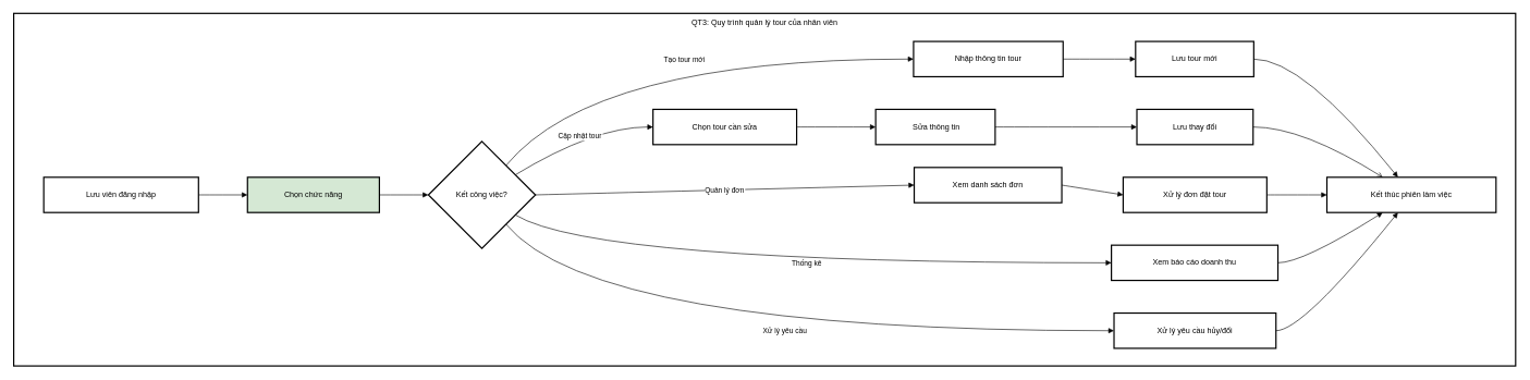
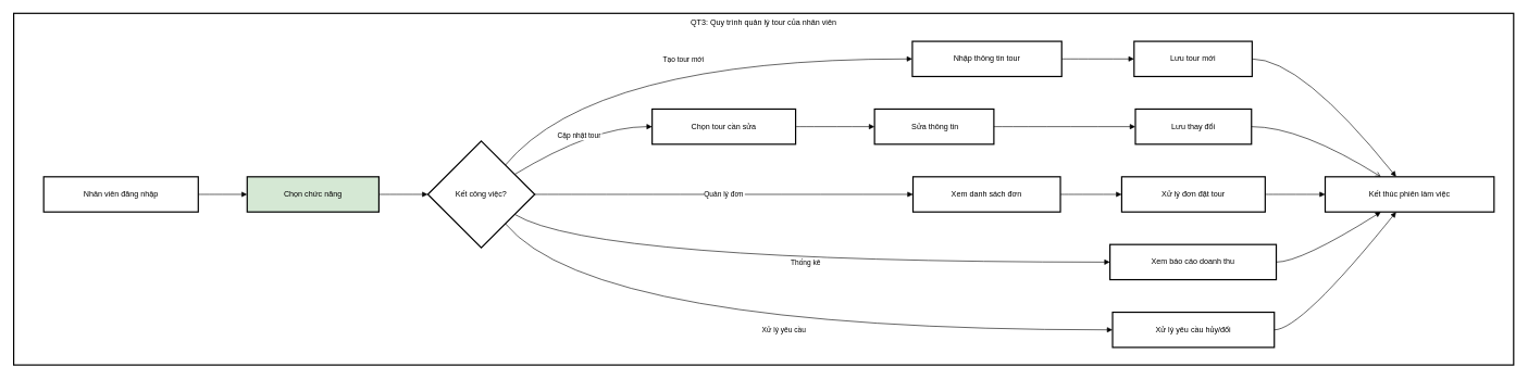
- <mxCell id="11" value="Xem danh sách đơn" style="whiteSpace=wrap;strokeWidth=2;" vertex="1" parent="2"><mxGeometry x="1379" y="236" width="226" height="54" as="geometry" /></mxCell>
+ <mxCell id="11" value="Xem danh sách đơn" style="whiteSpace=wrap;strokeWidth=2;" vertex="1" parent="2"><mxGeometry x="1379" y="251" width="226" height="54" as="geometry" /></mxCell>
- <mxCell id="3" value="Lưu viên đăng nhập" style="whiteSpace=wrap;strokeWidth=2;" vertex="1" parent="2"><mxGeometry x="46" y="251" width="237" height="54" as="geometry" /></mxCell>
+ <mxCell id="3" value="Nhân viên đăng nhập" style="whiteSpace=wrap;strokeWidth=2;" vertex="1" parent="2"><mxGeometry x="46" y="251" width="237" height="54" as="geometry" /></mxCell>
